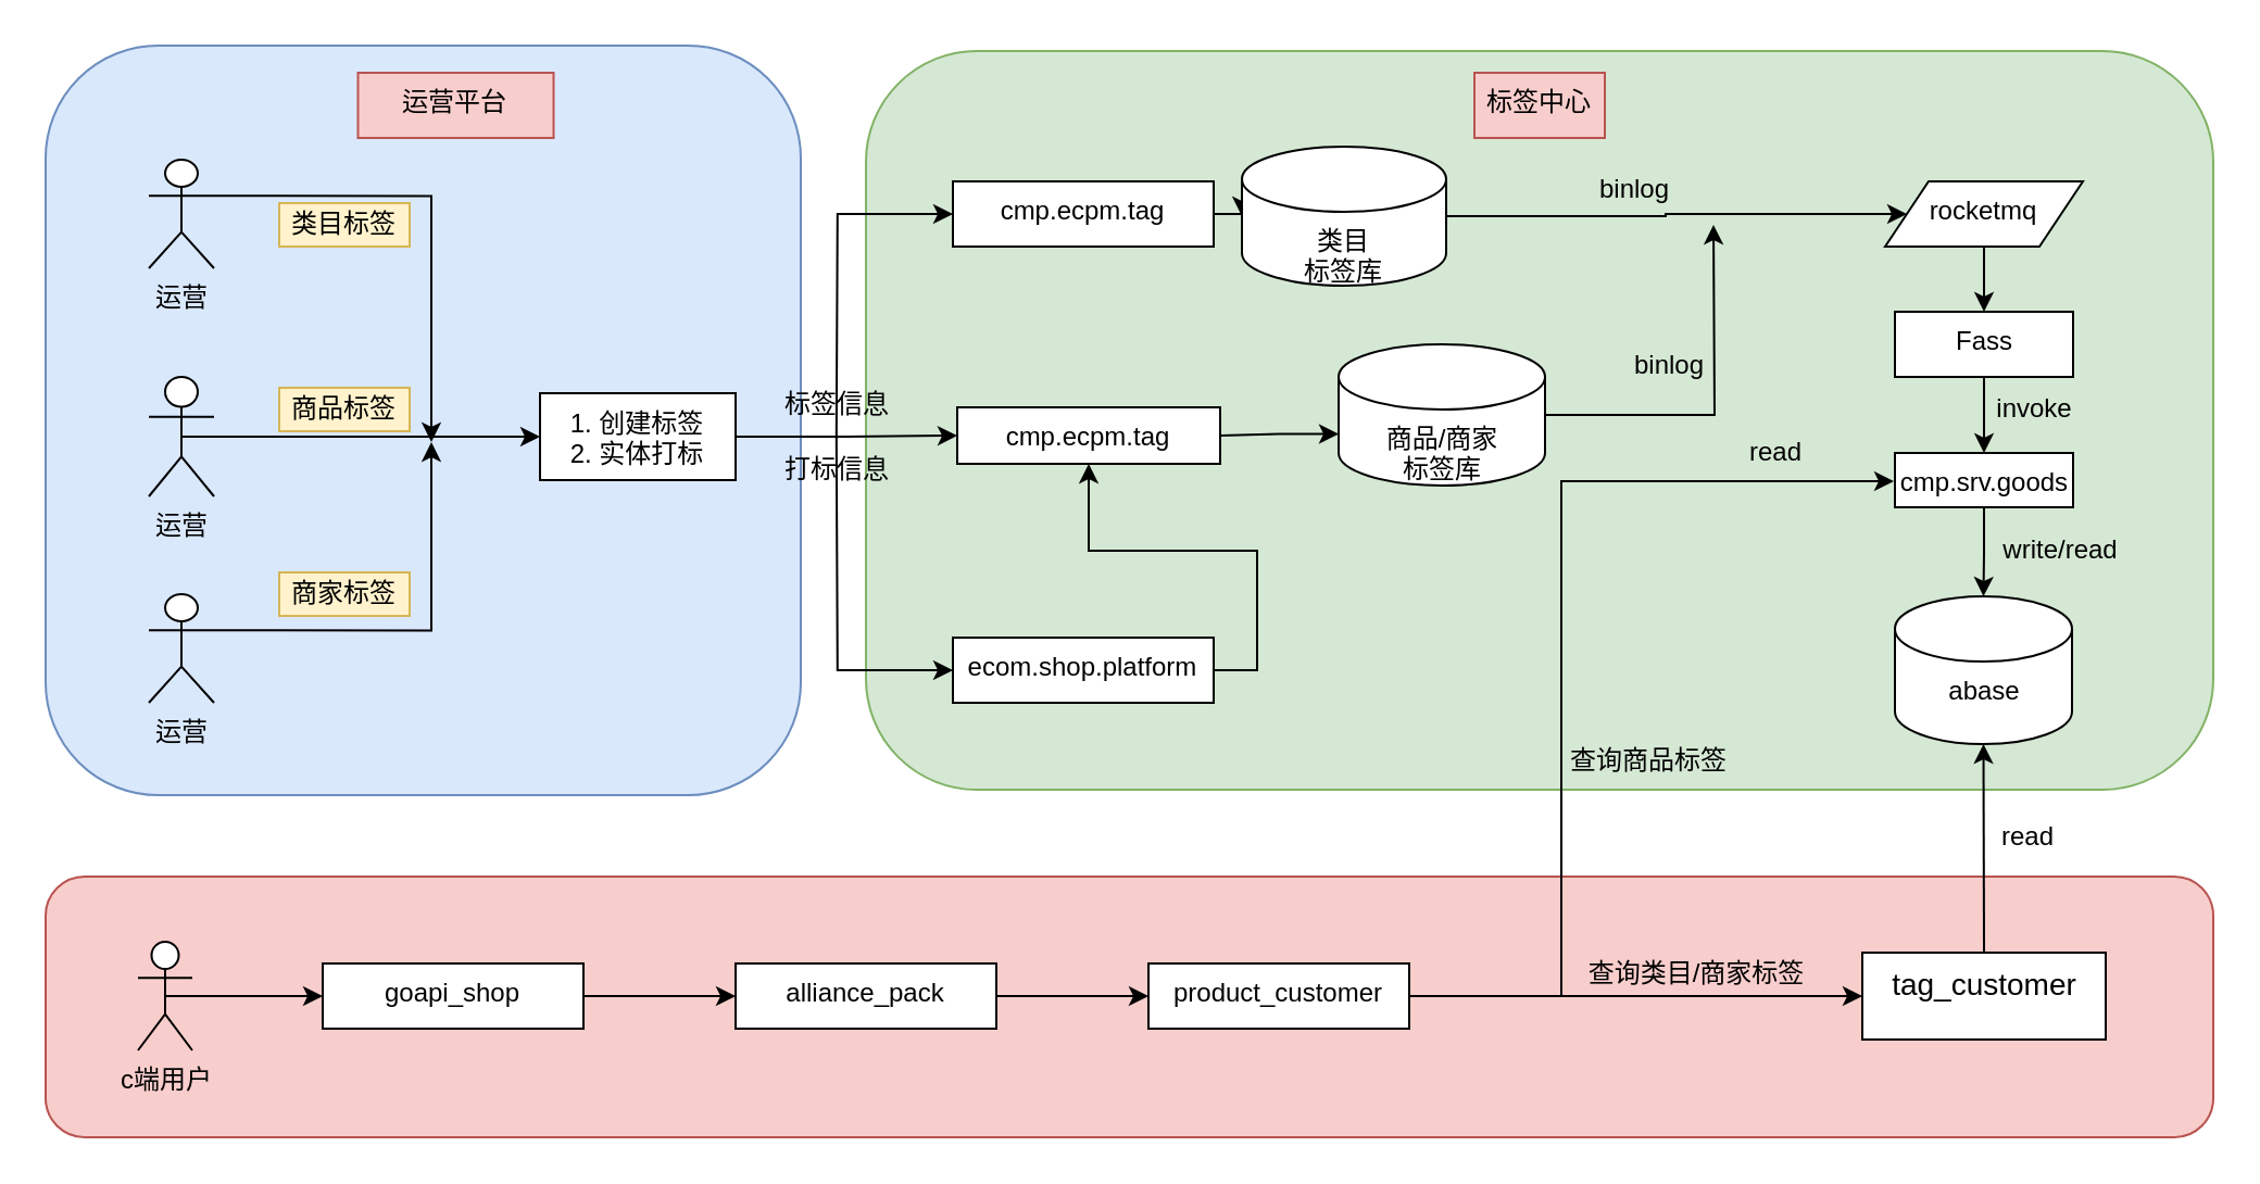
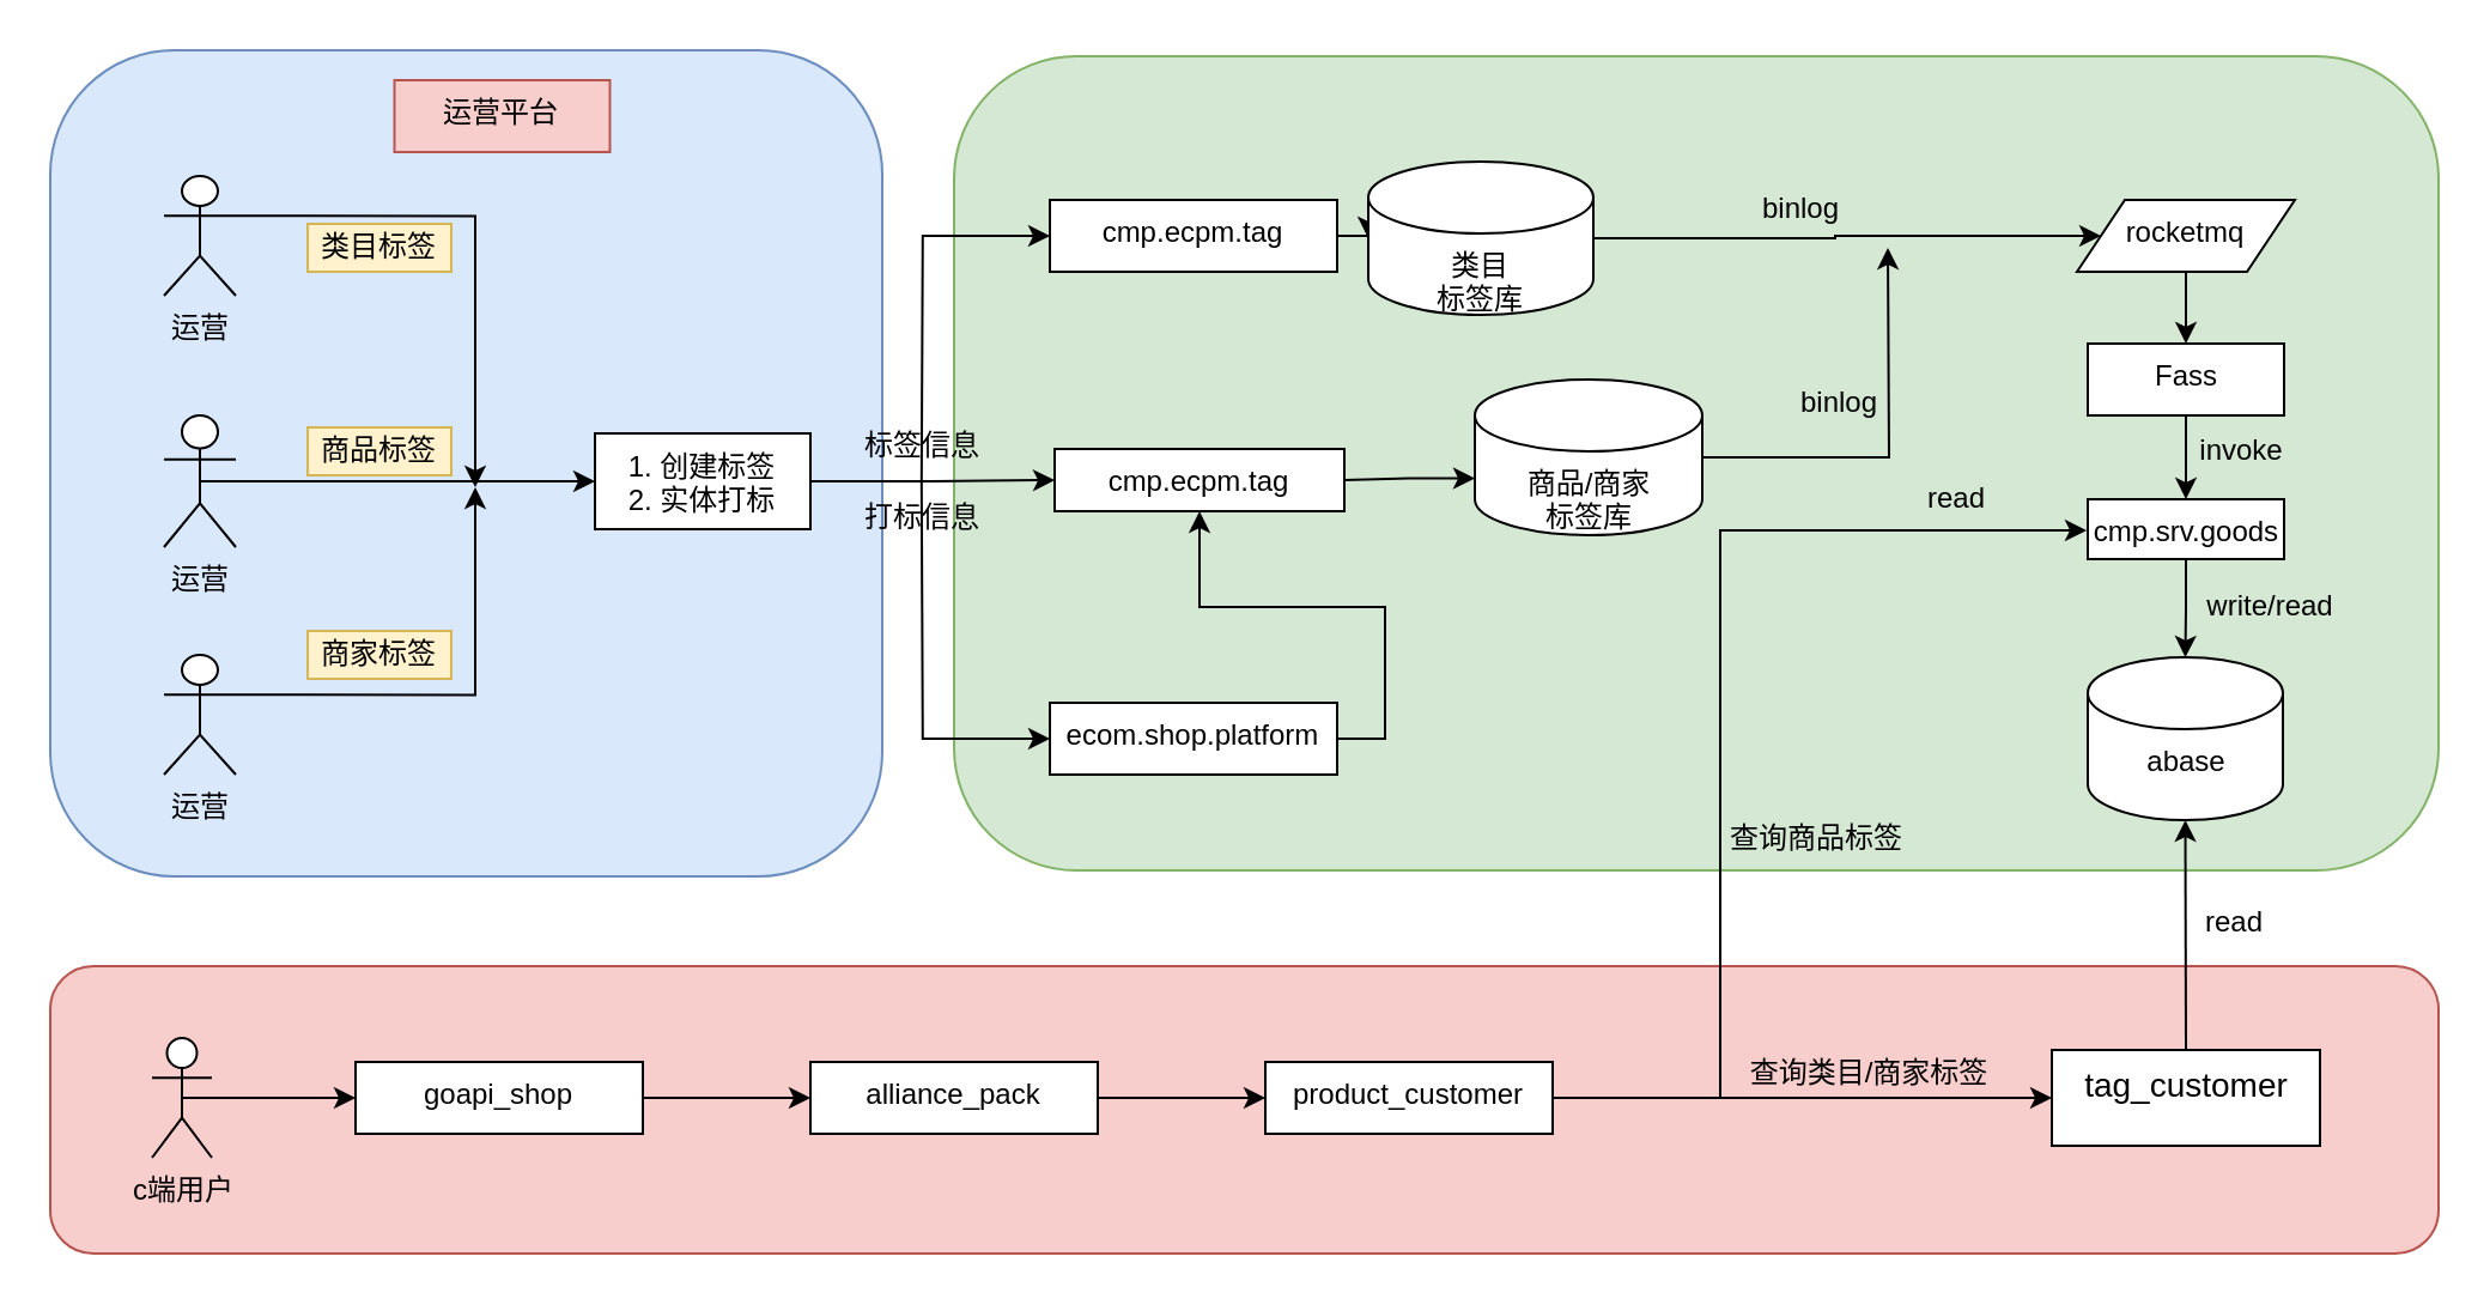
- <mxCell id="41" value="标签中心" style="rounded=0;whiteSpace=wrap;html=1;verticalAlign=top;fillColor=#f8cecc;strokeColor=#b85450;" vertex="1" parent="1"><mxGeometry x="678" y="33" width="60" height="30" as="geometry" /></mxCell>
